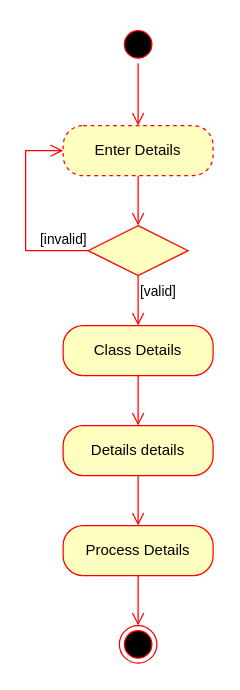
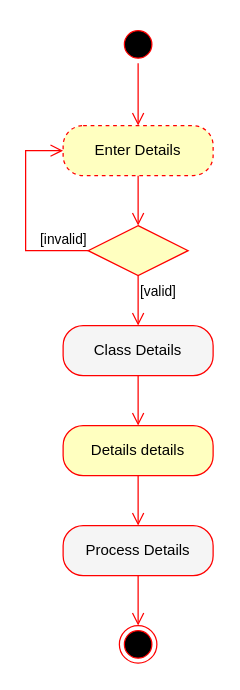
- <mxCell id="9" value="Class Details" style="rounded=1;whiteSpace=wrap;html=1;arcSize=40;fontColor=#000000;fillColor=#ffffc0;strokeColor=#ff0000;" vertex="1" parent="1"><mxGeometry x="50" y="260" width="120" height="40" as="geometry" /></mxCell>
+ <mxCell id="9" value="Class Details" style="rounded=1;whiteSpace=wrap;html=1;arcSize=40;fontColor=#000000;fillColor=#f5f5f5;strokeColor=#ff0000;" vertex="1" parent="1"><mxGeometry x="50" y="260" width="120" height="40" as="geometry" /></mxCell>
- <mxCell id="13" value="Process Details" style="rounded=1;whiteSpace=wrap;html=1;arcSize=40;fontColor=#000000;fillColor=#ffffc0;strokeColor=#ff0000;" vertex="1" parent="1"><mxGeometry x="50" y="420" width="120" height="40" as="geometry" /></mxCell>
+ <mxCell id="13" value="Process Details" style="rounded=1;whiteSpace=wrap;html=1;arcSize=40;fontColor=#000000;fillColor=#f5f5f5;strokeColor=#ff0000;" vertex="1" parent="1"><mxGeometry x="50" y="420" width="120" height="40" as="geometry" /></mxCell>
